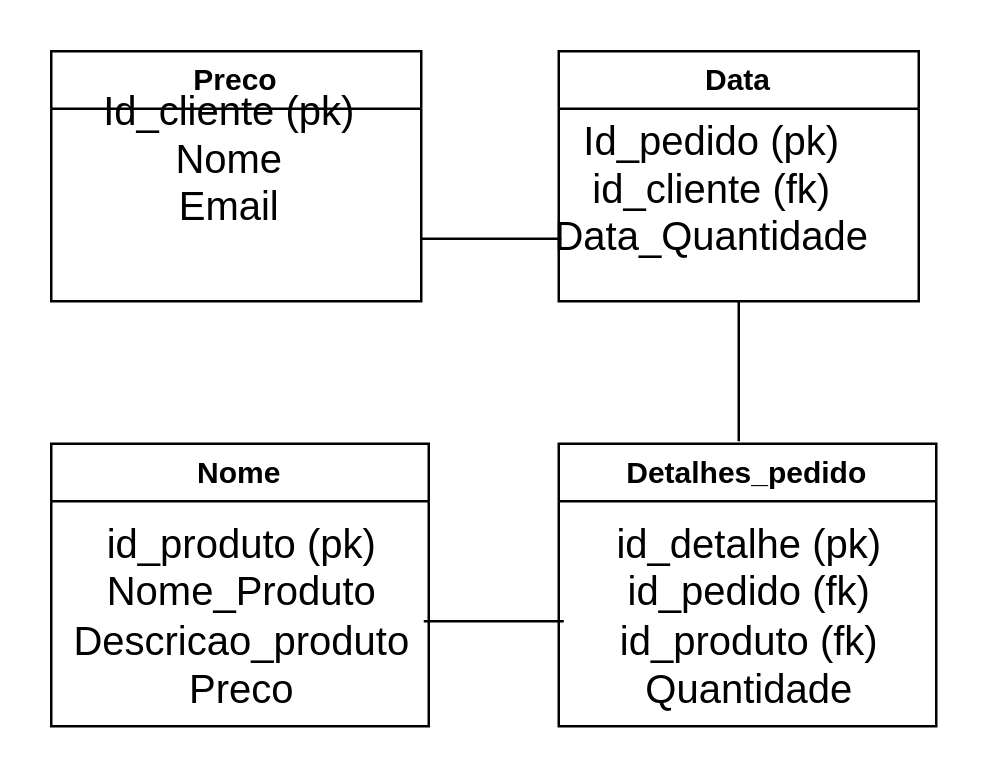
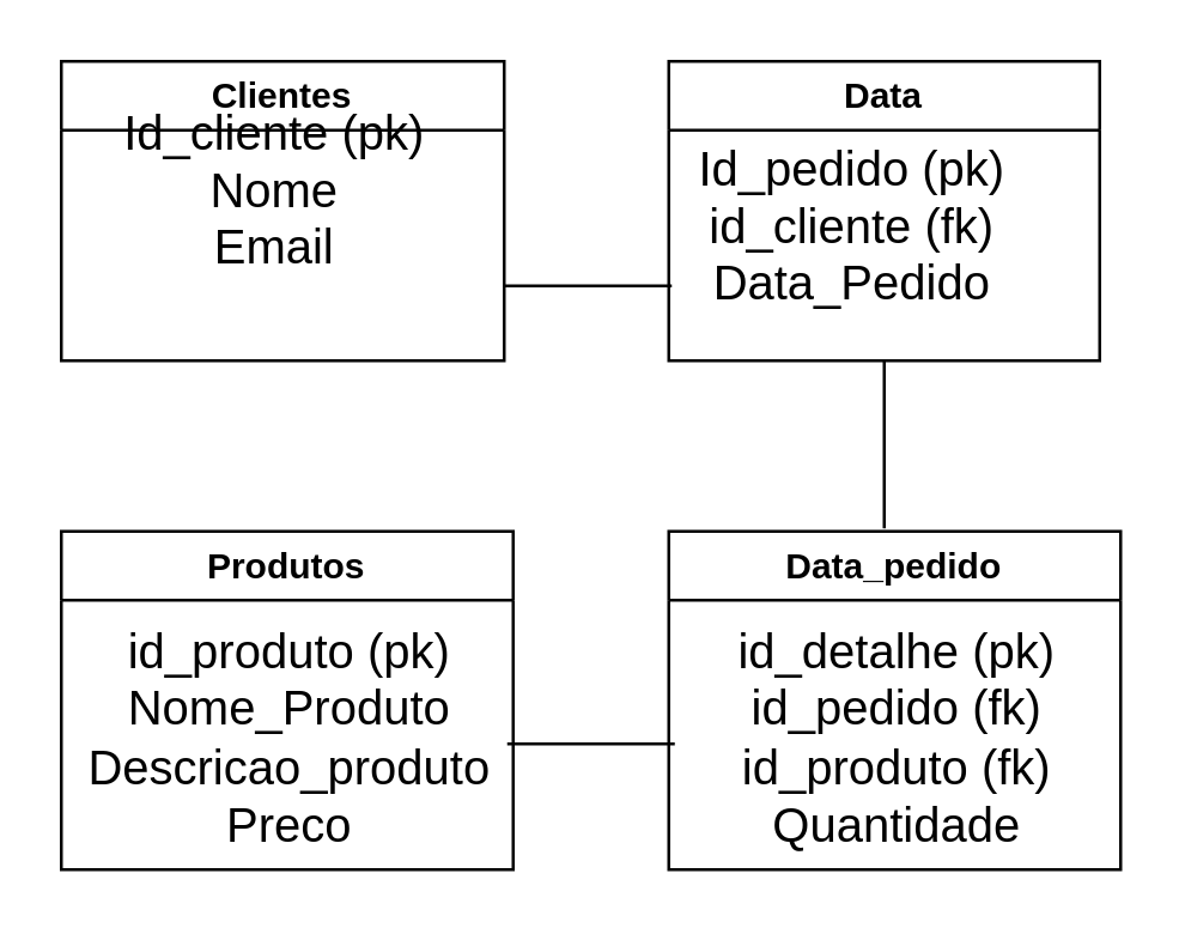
- <mxCell id="2" value="Preco" style="swimlane;whiteSpace=wrap;html=1;startSize=23;" vertex="1" parent="1"><mxGeometry x="20" y="20" width="148" height="100" as="geometry" /></mxCell>
+ <mxCell id="2" value="Clientes" style="swimlane;whiteSpace=wrap;html=1;startSize=23;" vertex="1" parent="1"><mxGeometry x="20" y="20" width="148" height="100" as="geometry" /></mxCell>
- <mxCell id="5" value="Id_pedido (pk)&lt;div&gt;id_cliente (fk)&lt;/div&gt;&lt;div&gt;Data_Quantidade&lt;/div&gt;" style="text;html=1;align=center;verticalAlign=middle;resizable=0;points=[];autosize=1;strokeColor=none;fillColor=none;fontSize=16;" vertex="1" parent="4"><mxGeometry x="1" y="20" width="120" height="70" as="geometry" /></mxCell>
+ <mxCell id="5" value="Id_pedido (pk)&lt;div&gt;id_cliente (fk)&lt;/div&gt;&lt;div&gt;Data_Pedido&lt;/div&gt;" style="text;html=1;align=center;verticalAlign=middle;resizable=0;points=[];autosize=1;strokeColor=none;fillColor=none;fontSize=16;" vertex="1" parent="4"><mxGeometry x="1" y="20" width="120" height="70" as="geometry" /></mxCell>
- <mxCell id="6" value="Nome" style="swimlane;whiteSpace=wrap;html=1;startSize=23;" vertex="1" parent="1"><mxGeometry x="20" y="177" width="151" height="113" as="geometry" /></mxCell>
+ <mxCell id="6" value="Produtos" style="swimlane;whiteSpace=wrap;html=1;startSize=23;" vertex="1" parent="1"><mxGeometry x="20" y="177" width="151" height="113" as="geometry" /></mxCell>
- <mxCell id="8" value="Detalhes_pedido" style="swimlane;whiteSpace=wrap;html=1;startSize=23;" vertex="1" parent="1"><mxGeometry x="223" y="177" width="151" height="113" as="geometry" /></mxCell>
+ <mxCell id="8" value="Data_pedido" style="swimlane;whiteSpace=wrap;html=1;startSize=23;" vertex="1" parent="1"><mxGeometry x="223" y="177" width="151" height="113" as="geometry" /></mxCell>
